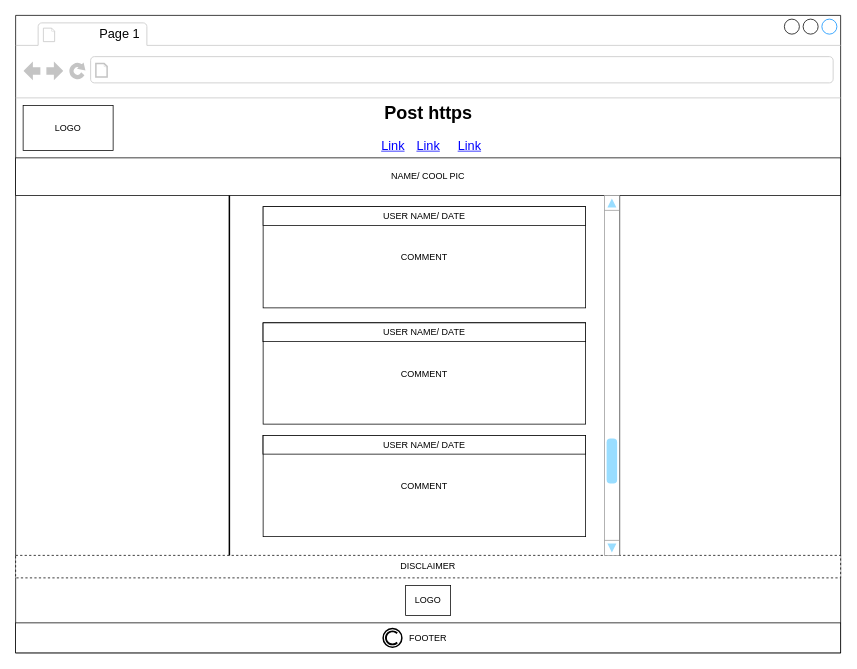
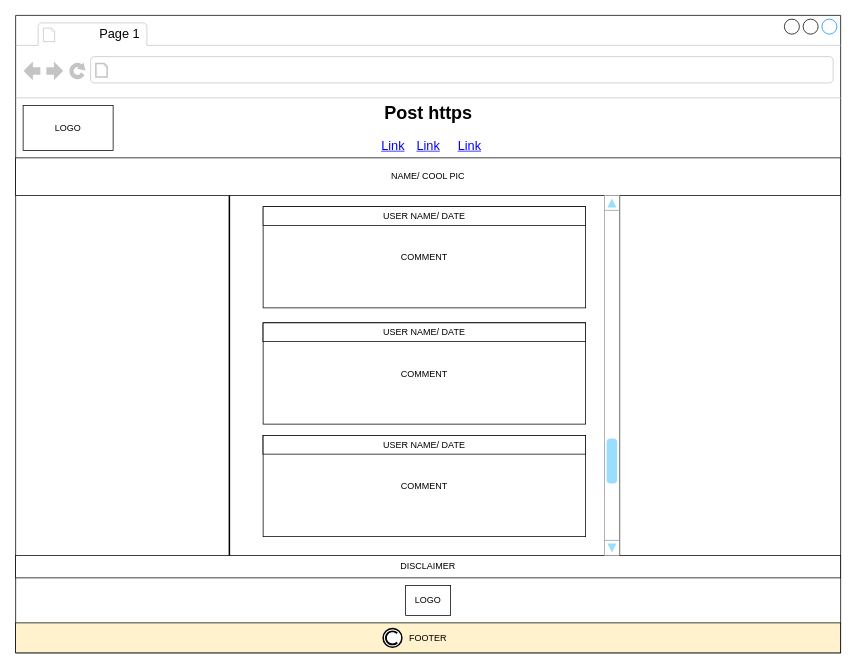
- <mxCell id="16" value="DISCLAIMER" style="whiteSpace=wrap;html=1;comic=0;dashed=1;" parent="1" vertex="1"><mxGeometry y="740" width="1100" height="30" as="geometry" x="20" /></mxCell>
+ <mxCell id="16" value="DISCLAIMER" style="whiteSpace=wrap;html=1;comic=0;" parent="1" vertex="1"><mxGeometry y="740" width="1100" height="30" as="geometry" x="20" /></mxCell>
- <mxCell id="15" value="FOOTER" style="whiteSpace=wrap;html=1;comic=0;" parent="1" vertex="1"><mxGeometry y="830" width="1100" height="40" as="geometry" x="20" /></mxCell>
+ <mxCell id="15" value="FOOTER" style="whiteSpace=wrap;html=1;comic=0;fillColor=#fff2cc;" parent="1" vertex="1"><mxGeometry y="830" width="1100" height="40" as="geometry" x="20" /></mxCell>
